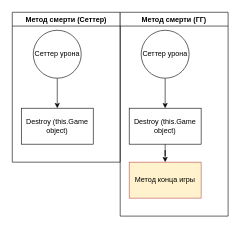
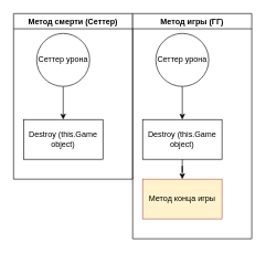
- <mxCell id="6" value="Метод смерти (ГГ)" style="swimlane;whiteSpace=wrap;html=1;" vertex="1" parent="1"><mxGeometry x="200" y="20" width="180" height="340" as="geometry" /></mxCell>
+ <mxCell id="6" value="Метод игры (ГГ)" style="swimlane;whiteSpace=wrap;html=1;" vertex="1" parent="1"><mxGeometry x="200" y="20" width="180" height="340" as="geometry" /></mxCell>
